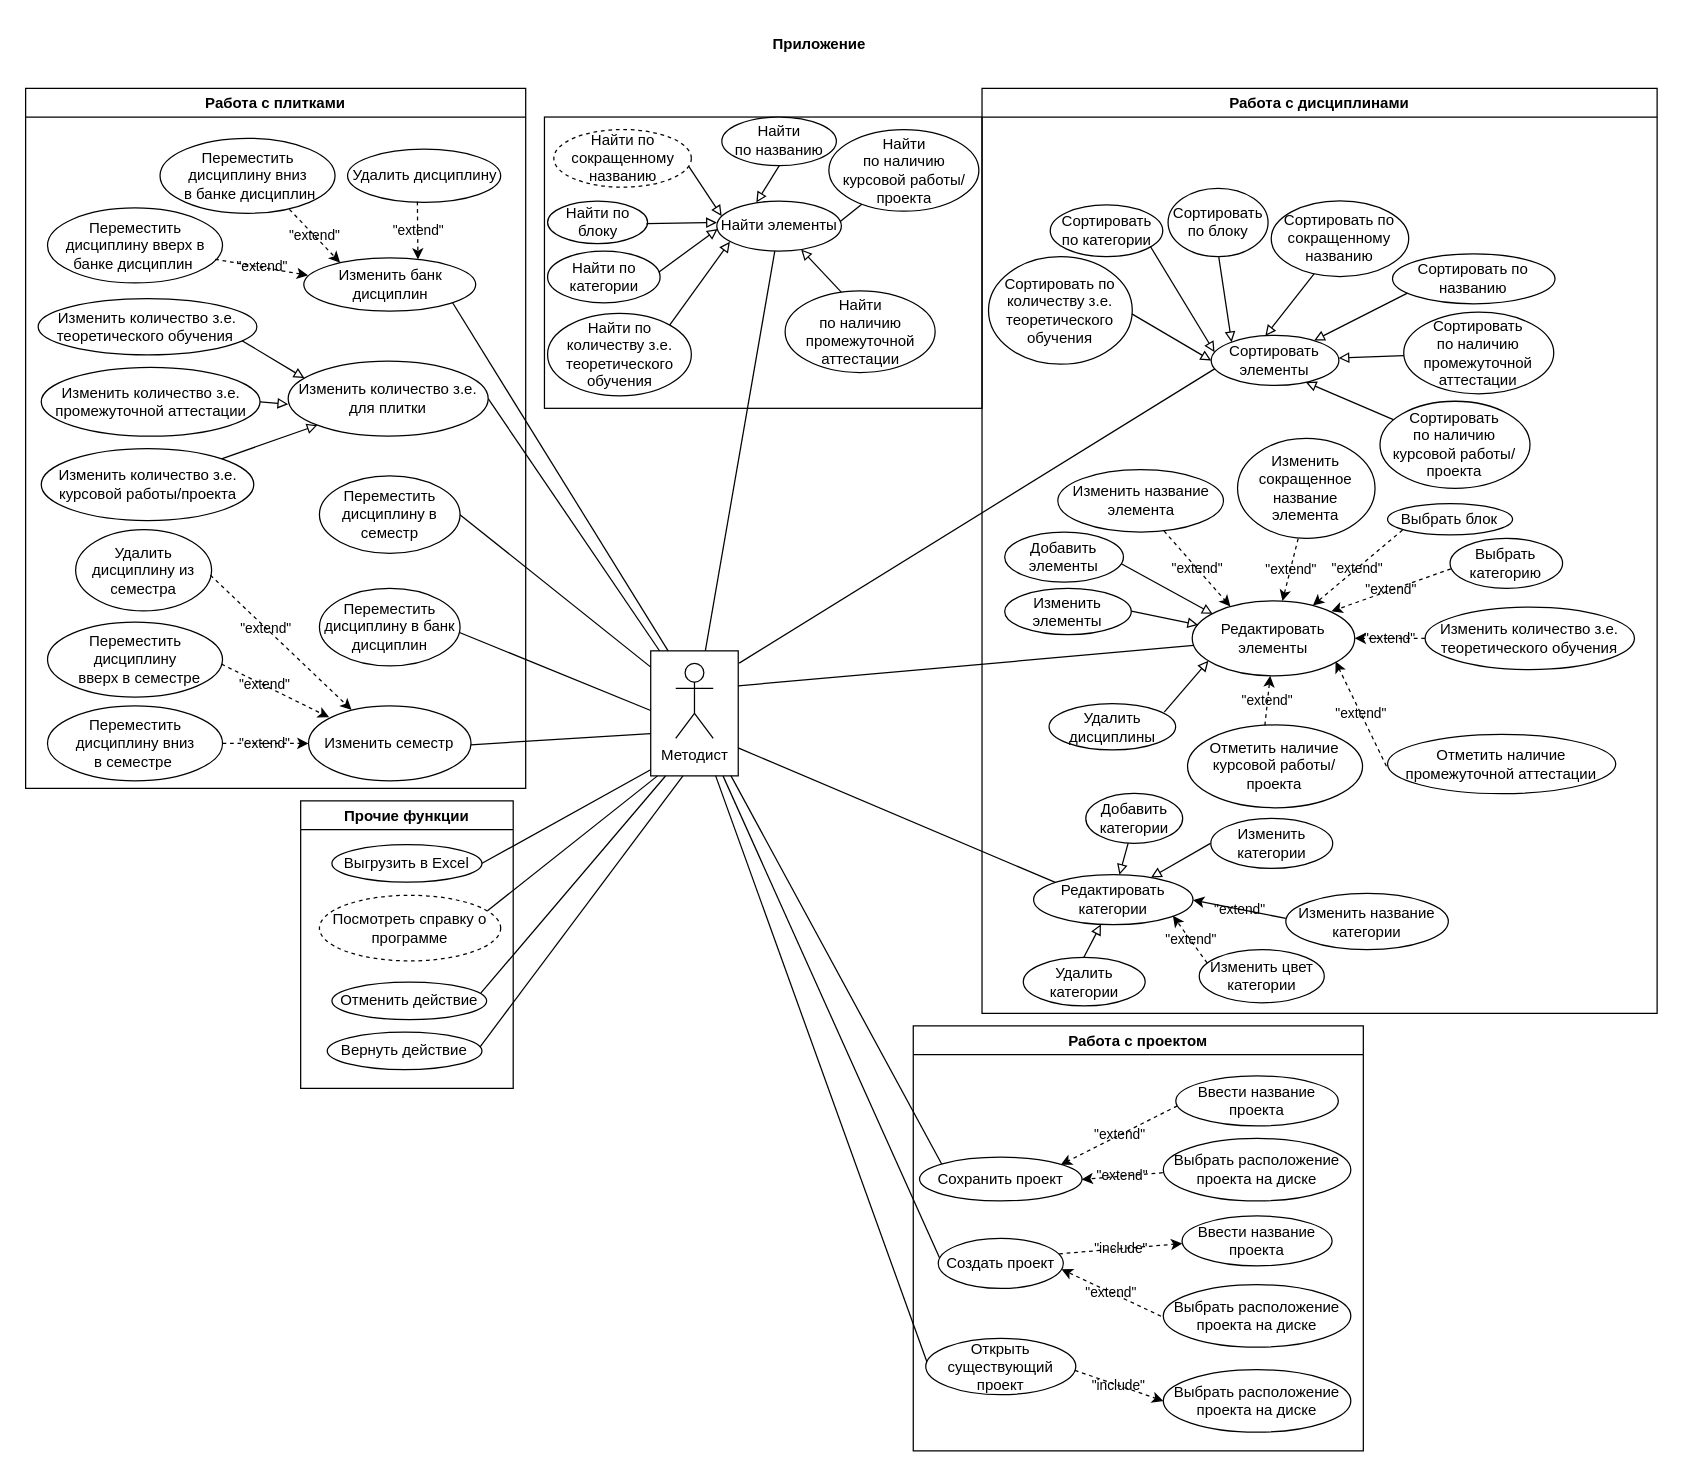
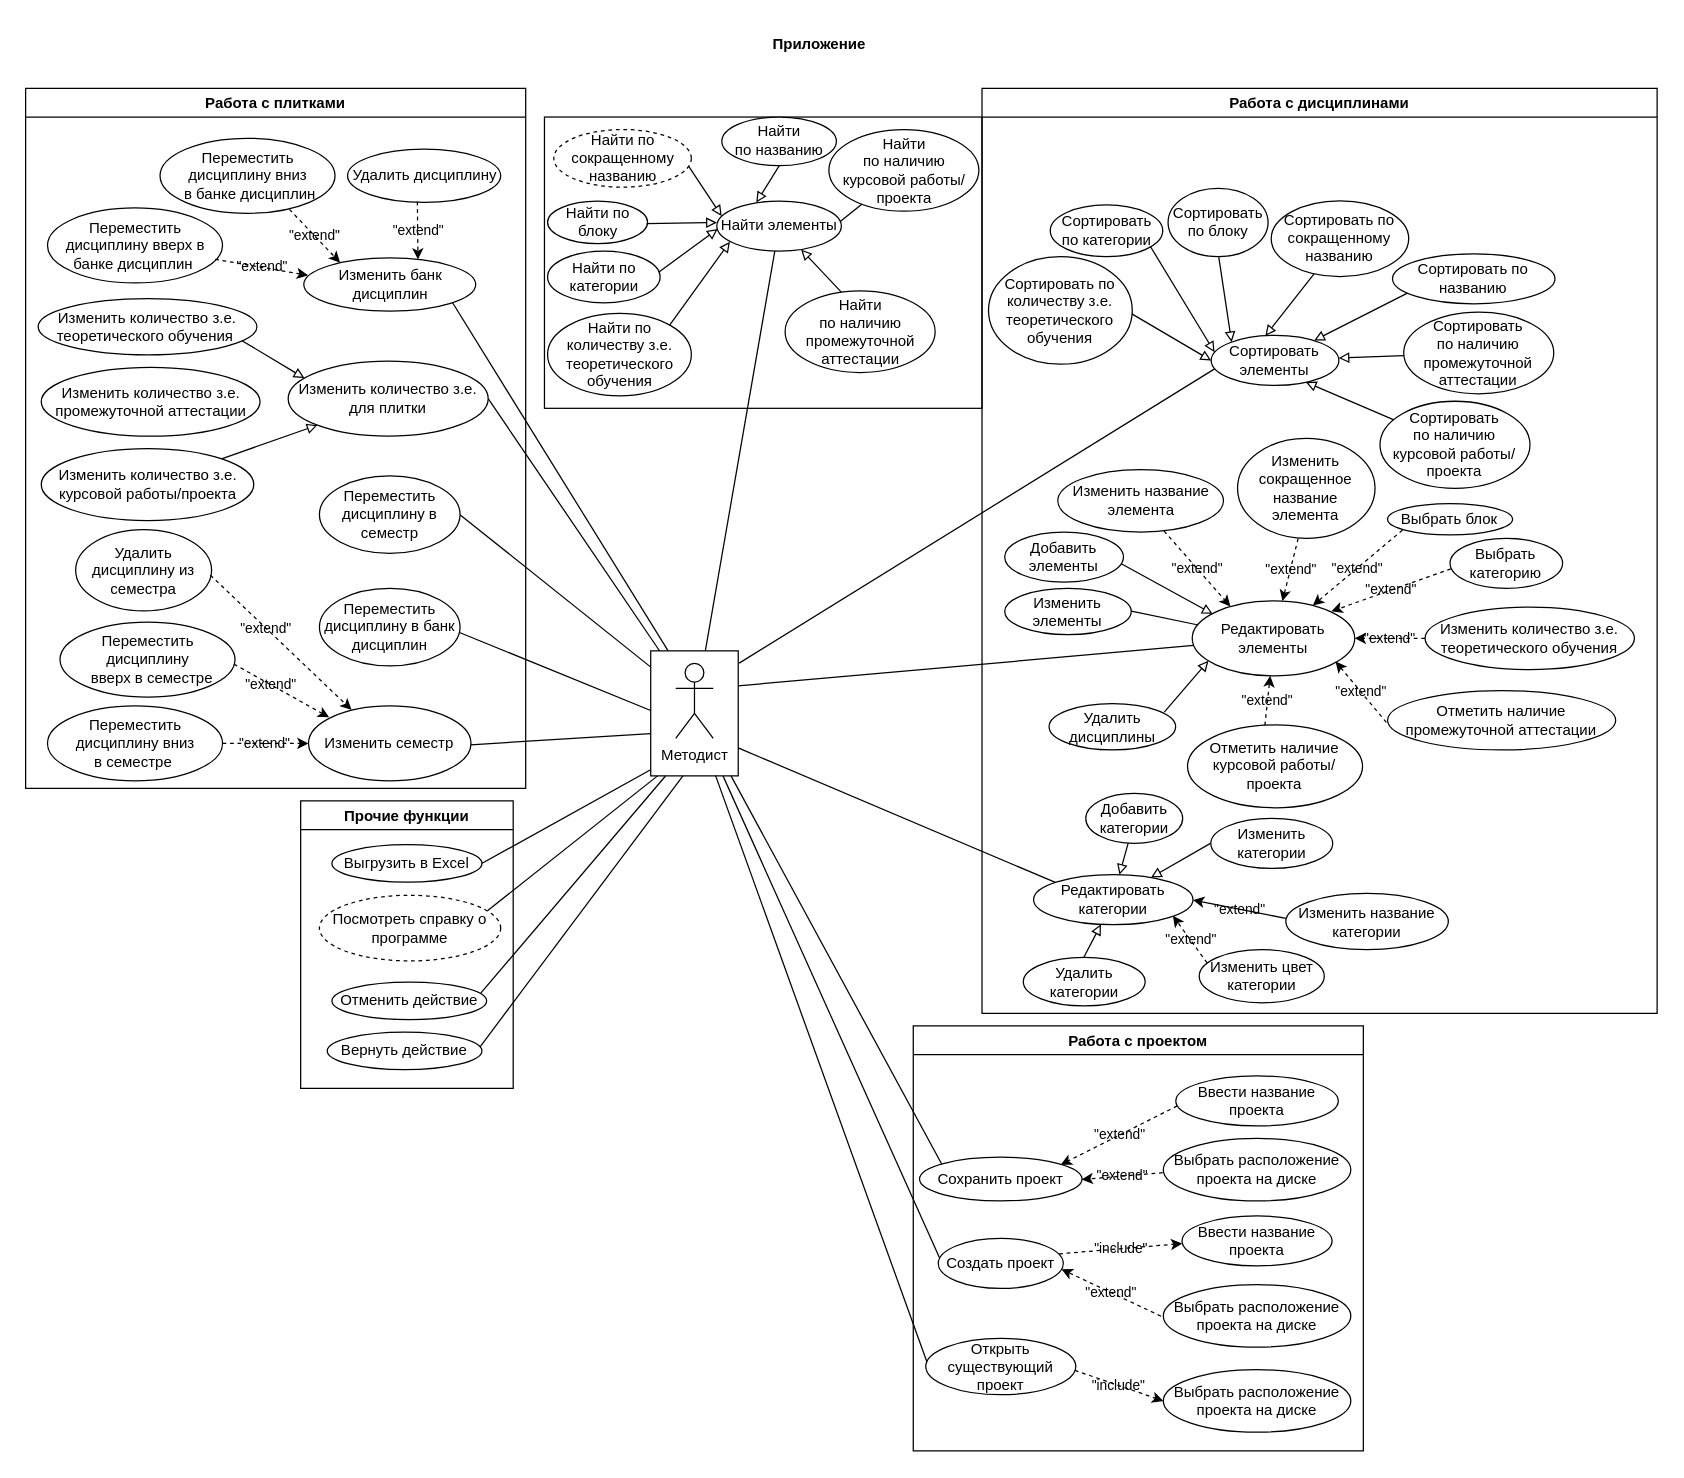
- <mxCell id="52" value="" style="endArrow=block;html=1;rounded=0;labelBorderColor=none;endFill=0;entryX=0;entryY=0.574;entryDx=0;entryDy=0;exitX=1;exitY=0.5;exitDx=0;exitDy=0;entryPerimeter=0;" parent="41" source="50" target="54" edge="1"><mxGeometry width="50" height="50" relative="1" as="geometry"><mxPoint x="187.5" y="348.25" as="sourcePoint" /><mxPoint x="217.5" y="298.25" as="targetPoint" /></mxGeometry></mxCell>
- <mxCell id="95" value="" style="endArrow=block;html=1;rounded=0;labelBorderColor=none;endFill=0;exitX=1.001;exitY=0.491;exitDx=0;exitDy=0;exitPerimeter=0;entryX=0.037;entryY=0.322;entryDx=0;entryDy=0;entryPerimeter=0;" parent="65" source="93" target="77" edge="1"><mxGeometry width="50" height="50" relative="1" as="geometry"><mxPoint x="121.42" y="390.32" as="sourcePoint" /><mxPoint x="194.51" y="430.44" as="targetPoint" /></mxGeometry></mxCell>
+ <mxCell id="95" value="" style="endArrow=none;html=1;rounded=0;labelBorderColor=none;endFill=0;exitX=1.001;exitY=0.491;exitDx=0;exitDy=0;exitPerimeter=0;entryX=0.037;entryY=0.322;entryDx=0;entryDy=0;entryPerimeter=0;" parent="65" source="93" target="77" edge="1"><mxGeometry width="50" height="50" relative="1" as="geometry"><mxPoint x="121.42" y="390.32" as="sourcePoint" /><mxPoint x="194.51" y="430.44" as="targetPoint" /></mxGeometry></mxCell>
- <mxCell id="57" value="Переместить дисциплину&lt;br&gt;&amp;nbsp; вверх в семестре" style="ellipse;whiteSpace=wrap;html=1;" parent="41" vertex="1"><mxGeometry x="17.5" y="427" width="140" height="60" as="geometry" /></mxCell>
+ <mxCell id="57" value="Переместить дисциплину&lt;br&gt;&amp;nbsp; вверх в семестре" style="ellipse;whiteSpace=wrap;html=1;" parent="41" vertex="1"><mxGeometry x="27.5" y="427" width="140" height="60" as="geometry" /></mxCell>
- <mxCell id="86" value="Отметить наличие промежуточной аттестации" style="ellipse;whiteSpace=wrap;html=1;" parent="65" vertex="1"><mxGeometry x="324.38" y="516.75" width="182.5" height="47.5" as="geometry" /></mxCell>
+ <mxCell id="86" value="Отметить наличие промежуточной аттестации" style="ellipse;whiteSpace=wrap;html=1;" parent="65" vertex="1"><mxGeometry x="324.38" y="481.75" width="182.5" height="47.5" as="geometry" /></mxCell>
